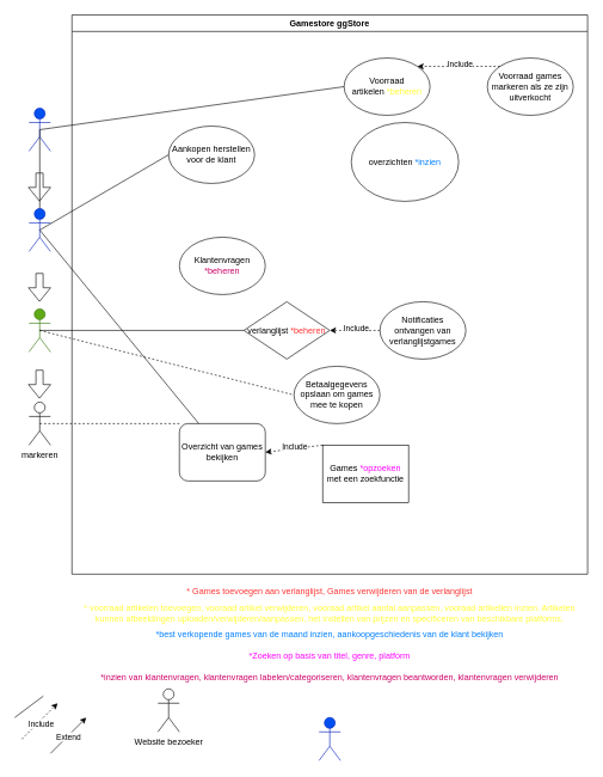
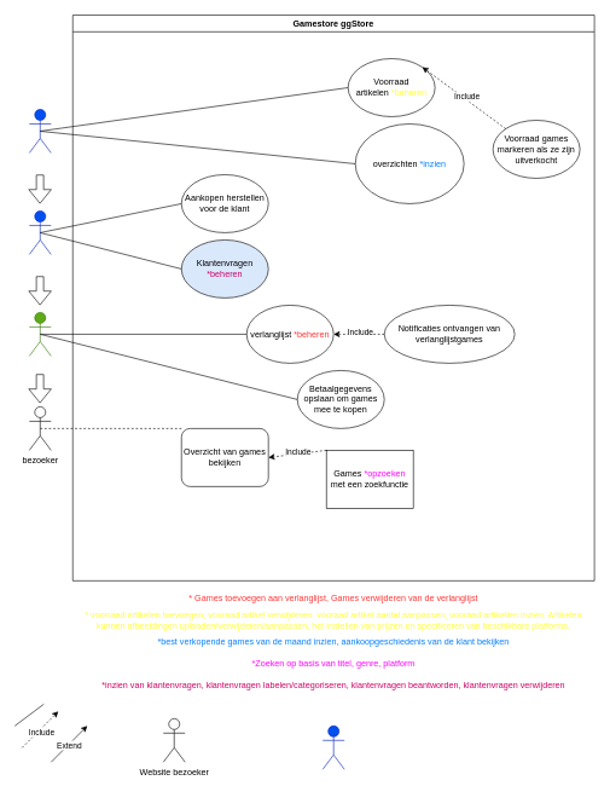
- <mxCell id="10" value="Voorraad games markeren als ze zijn uitverkocht" style="ellipse;whiteSpace=wrap;html=1;" parent="5" vertex="1"><mxGeometry x="580" y="60" width="120" height="80" as="geometry" /></mxCell>
+ <mxCell id="10" value="Voorraad games markeren als ze zijn uitverkocht" style="ellipse;whiteSpace=wrap;html=1;" parent="5" vertex="1"><mxGeometry x="580" y="145" width="120" height="80" as="geometry" /></mxCell>
- <mxCell id="21" value="Aankopen herstellen voor de klant" style="ellipse;whiteSpace=wrap;html=1;" parent="5" vertex="1"><mxGeometry x="135" y="155" width="120" height="80" as="geometry" /></mxCell>
+ <mxCell id="21" value="Aankopen herstellen voor de klant" style="ellipse;whiteSpace=wrap;html=1;" parent="5" vertex="1"><mxGeometry x="150" y="220" width="120" height="80" as="geometry" /></mxCell>
- <mxCell id="38" value="" style="endArrow=none;html=1;rounded=0;exitX=0.5;exitY=0.5;exitDx=0;exitDy=0;exitPerimeter=0;" parent="1" source="2" target="3" edge="1"><mxGeometry width="50" height="50" relative="1" as="geometry"><mxPoint x="65" y="190" as="sourcePoint" /><mxPoint x="500" y="130" as="targetPoint" /></mxGeometry></mxCell>
+ <mxCell id="38" value="" style="endArrow=none;html=1;rounded=0;exitX=0.5;exitY=0.5;exitDx=0;exitDy=0;exitPerimeter=0;entryX=0;entryY=0.5;entryDx=0;entryDy=0;" parent="1" source="2" target="8" edge="1"><mxGeometry width="50" height="50" relative="1" as="geometry"><mxPoint x="65" y="190" as="sourcePoint" /><mxPoint x="500" y="130" as="targetPoint" /></mxGeometry></mxCell>
- <mxCell id="22" value="Klantenvragen &lt;font color=&quot;#cc0066&quot;&gt;*beheren&lt;/font&gt;" style="ellipse;whiteSpace=wrap;html=1;" parent="5" vertex="1"><mxGeometry x="150" y="310" width="120" height="80" as="geometry" /></mxCell>
+ <mxCell id="22" value="Klantenvragen &lt;font color=&quot;#cc0066&quot;&gt;*beheren&lt;/font&gt;" style="ellipse;whiteSpace=wrap;html=1;fillColor=#dae8fc;" parent="5" vertex="1"><mxGeometry x="150" y="310" width="120" height="80" as="geometry" /></mxCell>
- <mxCell id="43" value="" style="endArrow=none;html=1;rounded=0;exitX=0.5;exitY=0.5;exitDx=0;exitDy=0;exitPerimeter=0;" parent="1" source="3" target="16" edge="1"><mxGeometry width="50" height="50" relative="1" as="geometry"><mxPoint x="65" y="470" as="sourcePoint" /><mxPoint x="350" y="470" as="targetPoint" /></mxGeometry></mxCell>
+ <mxCell id="43" value="" style="endArrow=none;html=1;rounded=0;entryX=0;entryY=0.5;entryDx=0;entryDy=0;exitX=0.5;exitY=0.5;exitDx=0;exitDy=0;exitPerimeter=0;" parent="1" source="3" target="22" edge="1"><mxGeometry width="50" height="50" relative="1" as="geometry"><mxPoint x="65" y="470" as="sourcePoint" /><mxPoint x="350" y="470" as="targetPoint" /></mxGeometry></mxCell>
- <mxCell id="7" value="verlanglijst&amp;nbsp;&lt;font color=&quot;#ff3333&quot;&gt;*beheren&lt;/font&gt;" style="rhombus;whiteSpace=wrap;html=1;" parent="5" vertex="1"><mxGeometry x="240" y="400" width="120" height="80" as="geometry" /></mxCell>
+ <mxCell id="7" value="verlanglijst&amp;nbsp;&lt;font color=&quot;#ff3333&quot;&gt;*beheren&lt;/font&gt;" style="ellipse;whiteSpace=wrap;html=1;" parent="5" vertex="1"><mxGeometry x="240" y="400" width="120" height="80" as="geometry" /></mxCell>
- <mxCell id="6" value="Notificaties ontvangen van verlanglijstgames" style="ellipse;whiteSpace=wrap;html=1;" parent="5" vertex="1"><mxGeometry x="430" y="400" width="120" height="80" as="geometry" /></mxCell>
+ <mxCell id="6" value="Notificaties ontvangen van verlanglijstgames" style="ellipse;whiteSpace=wrap;html=1;" parent="5" vertex="1"><mxGeometry x="430" y="400" width="180" height="80" as="geometry" /></mxCell>
- <mxCell id="41" value="" style="endArrow=none;html=1;rounded=0;entryX=0;entryY=0.5;entryDx=0;entryDy=0;exitX=0.5;exitY=0.5;exitDx=0;exitDy=0;exitPerimeter=0;dashed=1;" parent="1" source="4" target="20" edge="1"><mxGeometry width="50" height="50" relative="1" as="geometry"><mxPoint x="60" y="590" as="sourcePoint" /><mxPoint x="278" y="612" as="targetPoint" /></mxGeometry></mxCell>
+ <mxCell id="41" value="" style="endArrow=none;html=1;rounded=0;entryX=0;entryY=0.5;entryDx=0;entryDy=0;exitX=0.5;exitY=0.5;exitDx=0;exitDy=0;exitPerimeter=0;" parent="1" source="4" target="20" edge="1"><mxGeometry width="50" height="50" relative="1" as="geometry"><mxPoint x="60" y="590" as="sourcePoint" /><mxPoint x="278" y="612" as="targetPoint" /></mxGeometry></mxCell>
- <mxCell id="28" value="markeren" style="shape=umlActor;verticalLabelPosition=bottom;verticalAlign=top;html=1;outlineConnect=0;" parent="1" vertex="1"><mxGeometry x="40" y="560" width="30" height="60" as="geometry" /></mxCell>
+ <mxCell id="28" value="bezoeker" style="shape=umlActor;verticalLabelPosition=bottom;verticalAlign=top;html=1;outlineConnect=0;" parent="1" vertex="1"><mxGeometry x="40" y="560" width="30" height="60" as="geometry" /></mxCell>
- <mxCell id="23" value="Website bezoeker" style="shape=umlActor;verticalLabelPosition=bottom;verticalAlign=top;html=1;outlineConnect=0;" parent="1" vertex="1"><mxGeometry x="220" y="960" width="30" height="60" as="geometry" /></mxCell>
+ <mxCell id="23" value="Website bezoeker" style="shape=umlActor;verticalLabelPosition=bottom;verticalAlign=top;html=1;outlineConnect=0;" parent="1" vertex="1"><mxGeometry x="225" y="990" width="30" height="60" as="geometry" /></mxCell>
